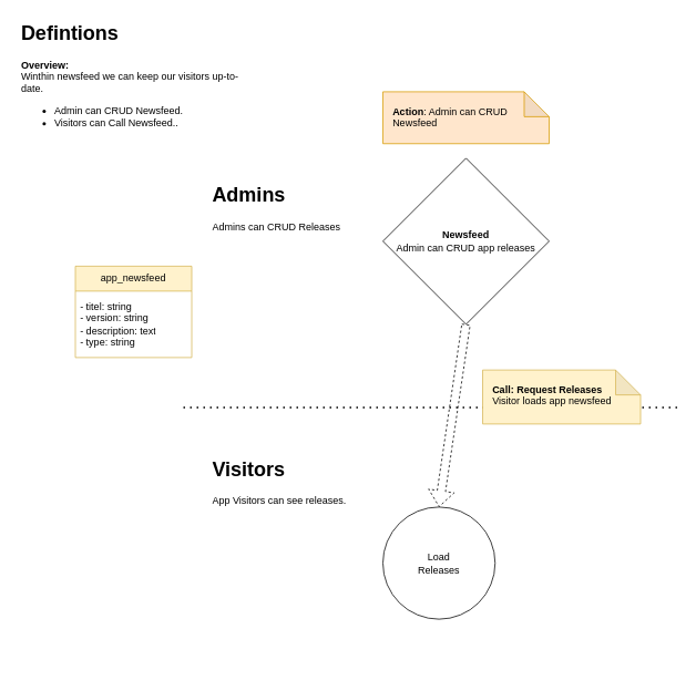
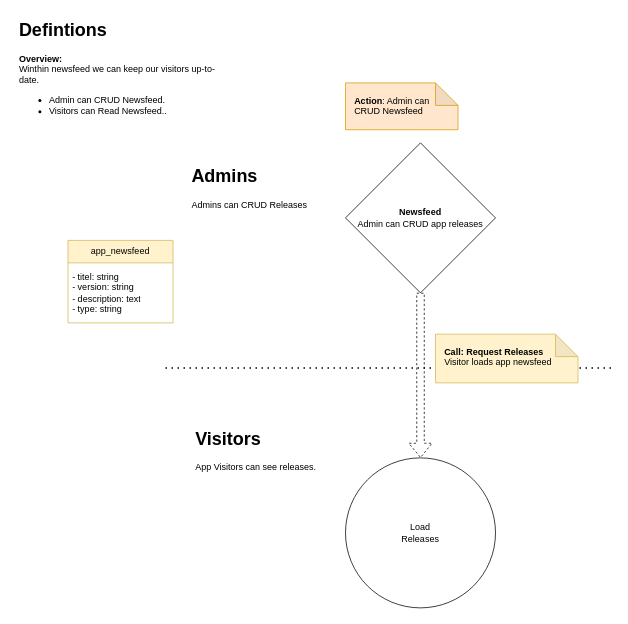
- <mxCell id="7" value="&lt;h1&gt;Defintions&lt;/h1&gt;&lt;p&gt;&lt;span style=&quot;background-color: initial;&quot;&gt;&lt;b style=&quot;&quot;&gt;Overview:&lt;br&gt;&lt;/b&gt;Winthin newsfeed we can keep our visitors up-to-date.&lt;/span&gt;&lt;/p&gt;&lt;p&gt;&lt;/p&gt;&lt;ul&gt;&lt;li&gt;&lt;span style=&quot;background-color: initial;&quot;&gt;Admin can CRUD Newsfeed.&amp;nbsp;&lt;/span&gt;&lt;/li&gt;&lt;li&gt;&lt;span style=&quot;background-color: initial;&quot;&gt;Visitors can Call Newsfeed..&lt;/span&gt;&lt;/li&gt;&lt;/ul&gt;&lt;p&gt;&lt;/p&gt;" style="text;html=1;strokeColor=none;fillColor=none;spacing=5;spacingTop=-20;whiteSpace=wrap;overflow=hidden;rounded=0;" parent="1" vertex="1"><mxGeometry x="20" y="20" width="290" height="160" as="geometry" /></mxCell>
+ <mxCell id="7" value="&lt;h1&gt;Defintions&lt;/h1&gt;&lt;p&gt;&lt;span style=&quot;background-color: initial;&quot;&gt;&lt;b style=&quot;&quot;&gt;Overview:&lt;br&gt;&lt;/b&gt;Winthin newsfeed we can keep our visitors up-to-date.&lt;/span&gt;&lt;/p&gt;&lt;p&gt;&lt;/p&gt;&lt;ul&gt;&lt;li&gt;&lt;span style=&quot;background-color: initial;&quot;&gt;Admin can CRUD Newsfeed.&amp;nbsp;&lt;/span&gt;&lt;/li&gt;&lt;li&gt;&lt;span style=&quot;background-color: initial;&quot;&gt;Visitors can Read Newsfeed..&lt;/span&gt;&lt;/li&gt;&lt;/ul&gt;&lt;p&gt;&lt;/p&gt;" style="text;html=1;strokeColor=none;fillColor=none;spacing=5;spacingTop=-20;whiteSpace=wrap;overflow=hidden;rounded=0;" parent="1" vertex="1"><mxGeometry x="20" y="20" width="290" height="160" as="geometry" /></mxCell>
- <mxCell id="9" value="&lt;b&gt;Action&lt;/b&gt;: Admin can CRUD Newsfeed" style="shape=note;whiteSpace=wrap;html=1;backgroundOutline=1;darkOpacity=0.05;align=left;spacing=12;fillColor=#ffe6cc;strokeColor=#d79b00;verticalAlign=top;" parent="1" vertex="1"><mxGeometry x="460" y="110" width="200" height="62.5" as="geometry" /></mxCell>
+ <mxCell id="9" value="&lt;b&gt;Action&lt;/b&gt;: Admin can CRUD Newsfeed" style="shape=note;whiteSpace=wrap;html=1;backgroundOutline=1;darkOpacity=0.05;align=left;spacing=12;fillColor=#ffe6cc;strokeColor=#d79b00;verticalAlign=top;" parent="1" vertex="1"><mxGeometry x="460" y="110" width="150" height="62.5" as="geometry" /></mxCell>
- <mxCell id="6" value="&lt;h1&gt;Visitors&lt;/h1&gt;&lt;p&gt;App Visitors can see releases.&lt;/p&gt;" style="text;html=1;strokeColor=none;fillColor=none;spacing=5;spacingTop=-20;whiteSpace=wrap;overflow=hidden;rounded=0;" parent="1" vertex="1"><mxGeometry x="250" y="545" width="190" height="120" as="geometry" /></mxCell>
+ <mxCell id="6" value="&lt;h1&gt;Visitors&lt;/h1&gt;&lt;p&gt;App Visitors can see releases.&lt;/p&gt;" style="text;html=1;strokeColor=none;fillColor=none;spacing=5;spacingTop=-20;whiteSpace=wrap;overflow=hidden;rounded=0;" parent="1" vertex="1"><mxGeometry x="255" y="565" width="190" height="120" as="geometry" /></mxCell>
- <mxCell id="2" value="Load&lt;br&gt;Releases" style="ellipse;whiteSpace=wrap;html=1;aspect=fixed;" parent="1" vertex="1"><mxGeometry x="460" y="610" width="135" height="135" as="geometry" /></mxCell>
+ <mxCell id="2" value="Load&lt;br&gt;Releases" style="ellipse;whiteSpace=wrap;html=1;aspect=fixed;" parent="1" vertex="1"><mxGeometry x="460" y="610" width="200" height="200" as="geometry" /></mxCell>
